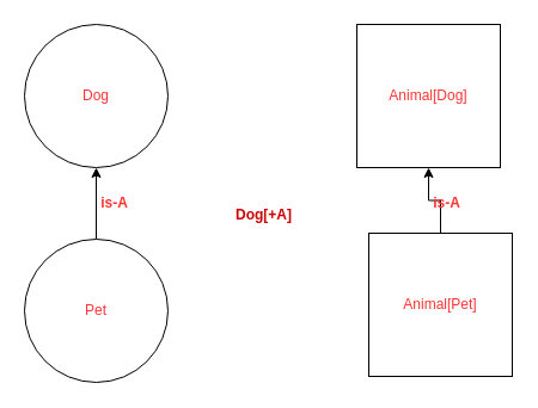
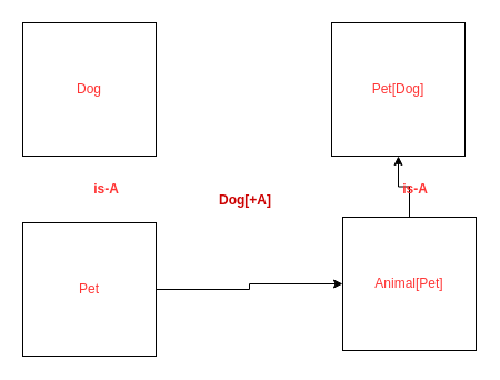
- <mxCell id="2" value="&lt;font color=&quot;#ff3333&quot;&gt;Dog&lt;/font&gt;" style="ellipse;whiteSpace=wrap;html=1;aspect=fixed;" vertex="1" parent="1"><mxGeometry x="20" y="20" width="120" height="120" as="geometry" /></mxCell>
+ <mxCell id="2" value="&lt;font color=&quot;#ff3333&quot;&gt;Dog&lt;/font&gt;" style="whiteSpace=wrap;html=1;aspect=fixed;" vertex="1" parent="1"><mxGeometry x="20" y="20" width="120" height="120" as="geometry" /></mxCell>
- <mxCell id="5" value="&lt;font color=&quot;#ff3333&quot;&gt;Animal[Dog]&lt;/font&gt;" style="whiteSpace=wrap;html=1;aspect=fixed;" vertex="1" parent="1"><mxGeometry x="298" y="20" width="120" height="120" as="geometry" /></mxCell>
+ <mxCell id="5" value="&lt;font color=&quot;#ff3333&quot;&gt;Pet[Dog]&lt;/font&gt;" style="whiteSpace=wrap;html=1;aspect=fixed;" vertex="1" parent="1"><mxGeometry x="298" y="20" width="120" height="120" as="geometry" /></mxCell>
- <mxCell id="3" style="edgeStyle=orthogonalEdgeStyle;rounded=0;orthogonalLoop=1;jettySize=auto;html=1;entryX=0.5;entryY=1;entryDx=0;entryDy=0;fontColor=#FF3333;" edge="1" parent="1" source="4" target="2"><mxGeometry relative="1" as="geometry" /></mxCell>
+ <mxCell id="3" style="edgeStyle=orthogonalEdgeStyle;rounded=0;orthogonalLoop=1;jettySize=auto;html=1;fontColor=#FF3333;" edge="1" parent="1" source="4" target="7"><mxGeometry relative="1" as="geometry" /></mxCell>
- <mxCell id="4" value="&lt;font color=&quot;#ff3333&quot;&gt;Pet&lt;/font&gt;" style="ellipse;whiteSpace=wrap;html=1;aspect=fixed;" vertex="1" parent="1"><mxGeometry x="20" y="200" width="120" height="120" as="geometry" /></mxCell>
+ <mxCell id="4" value="&lt;font color=&quot;#ff3333&quot;&gt;Pet&lt;/font&gt;" style="whiteSpace=wrap;html=1;aspect=fixed;" vertex="1" parent="1"><mxGeometry x="20" y="200" width="120" height="120" as="geometry" /></mxCell>
